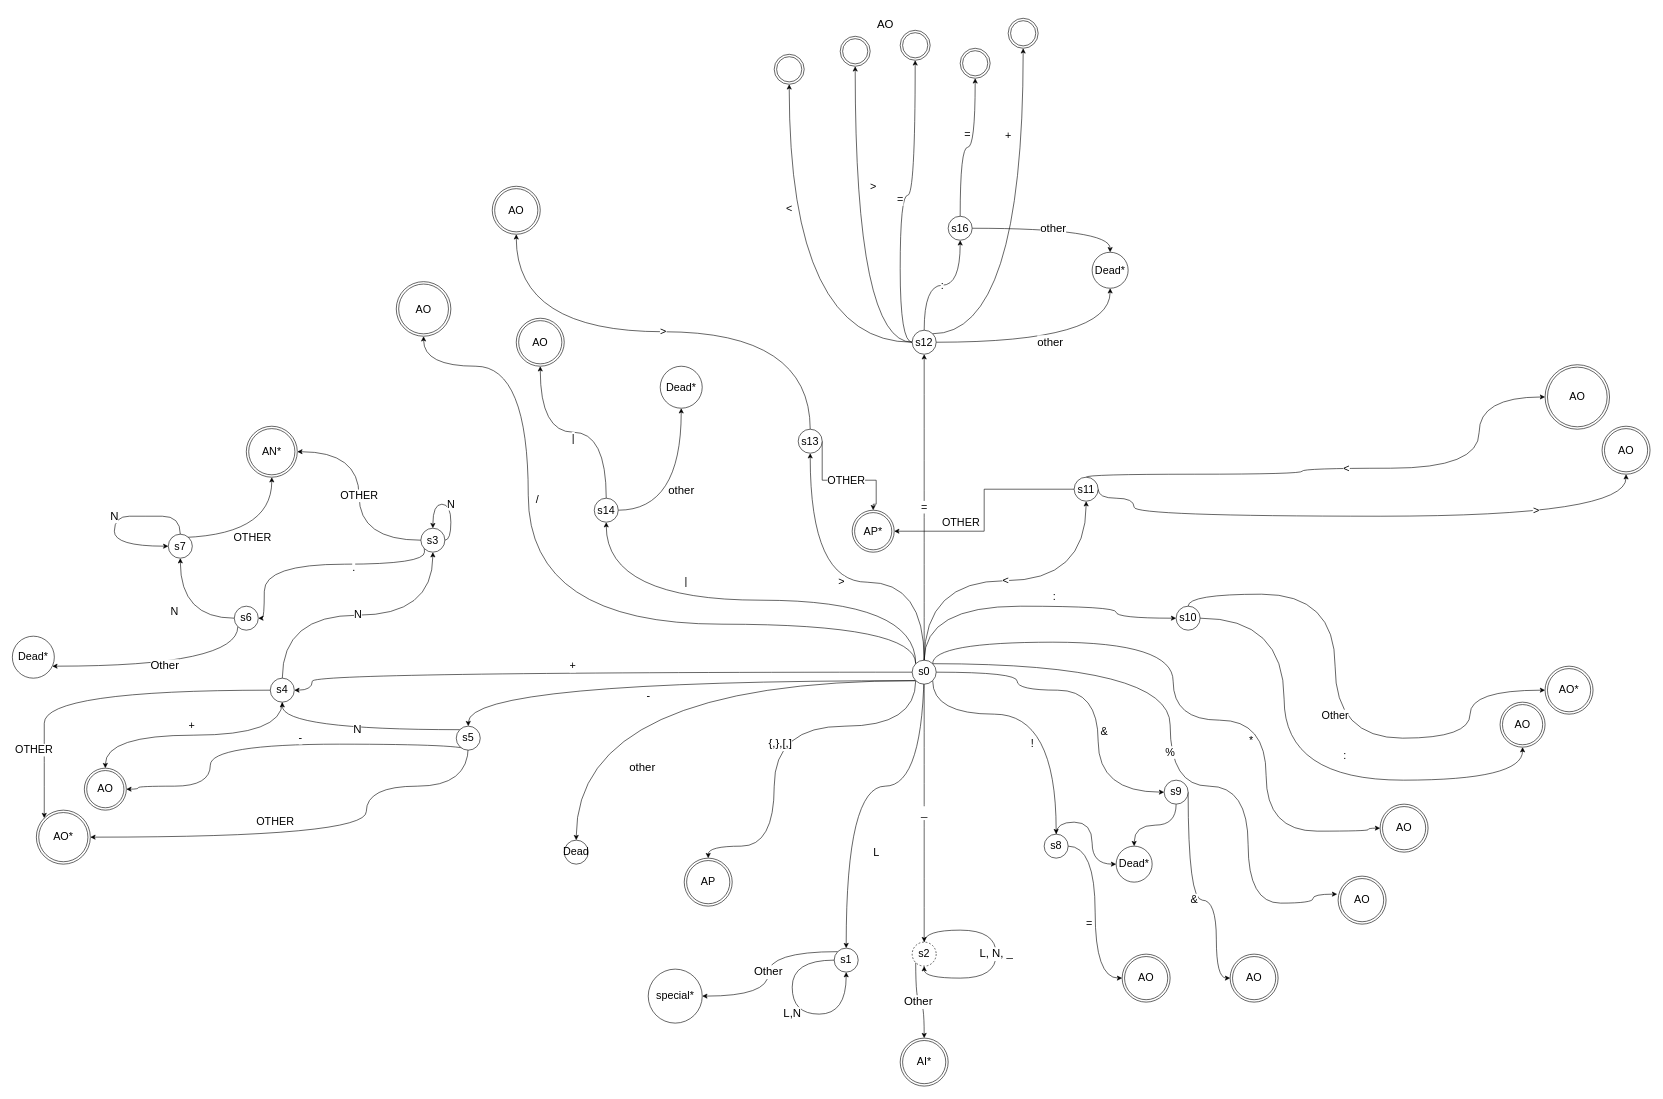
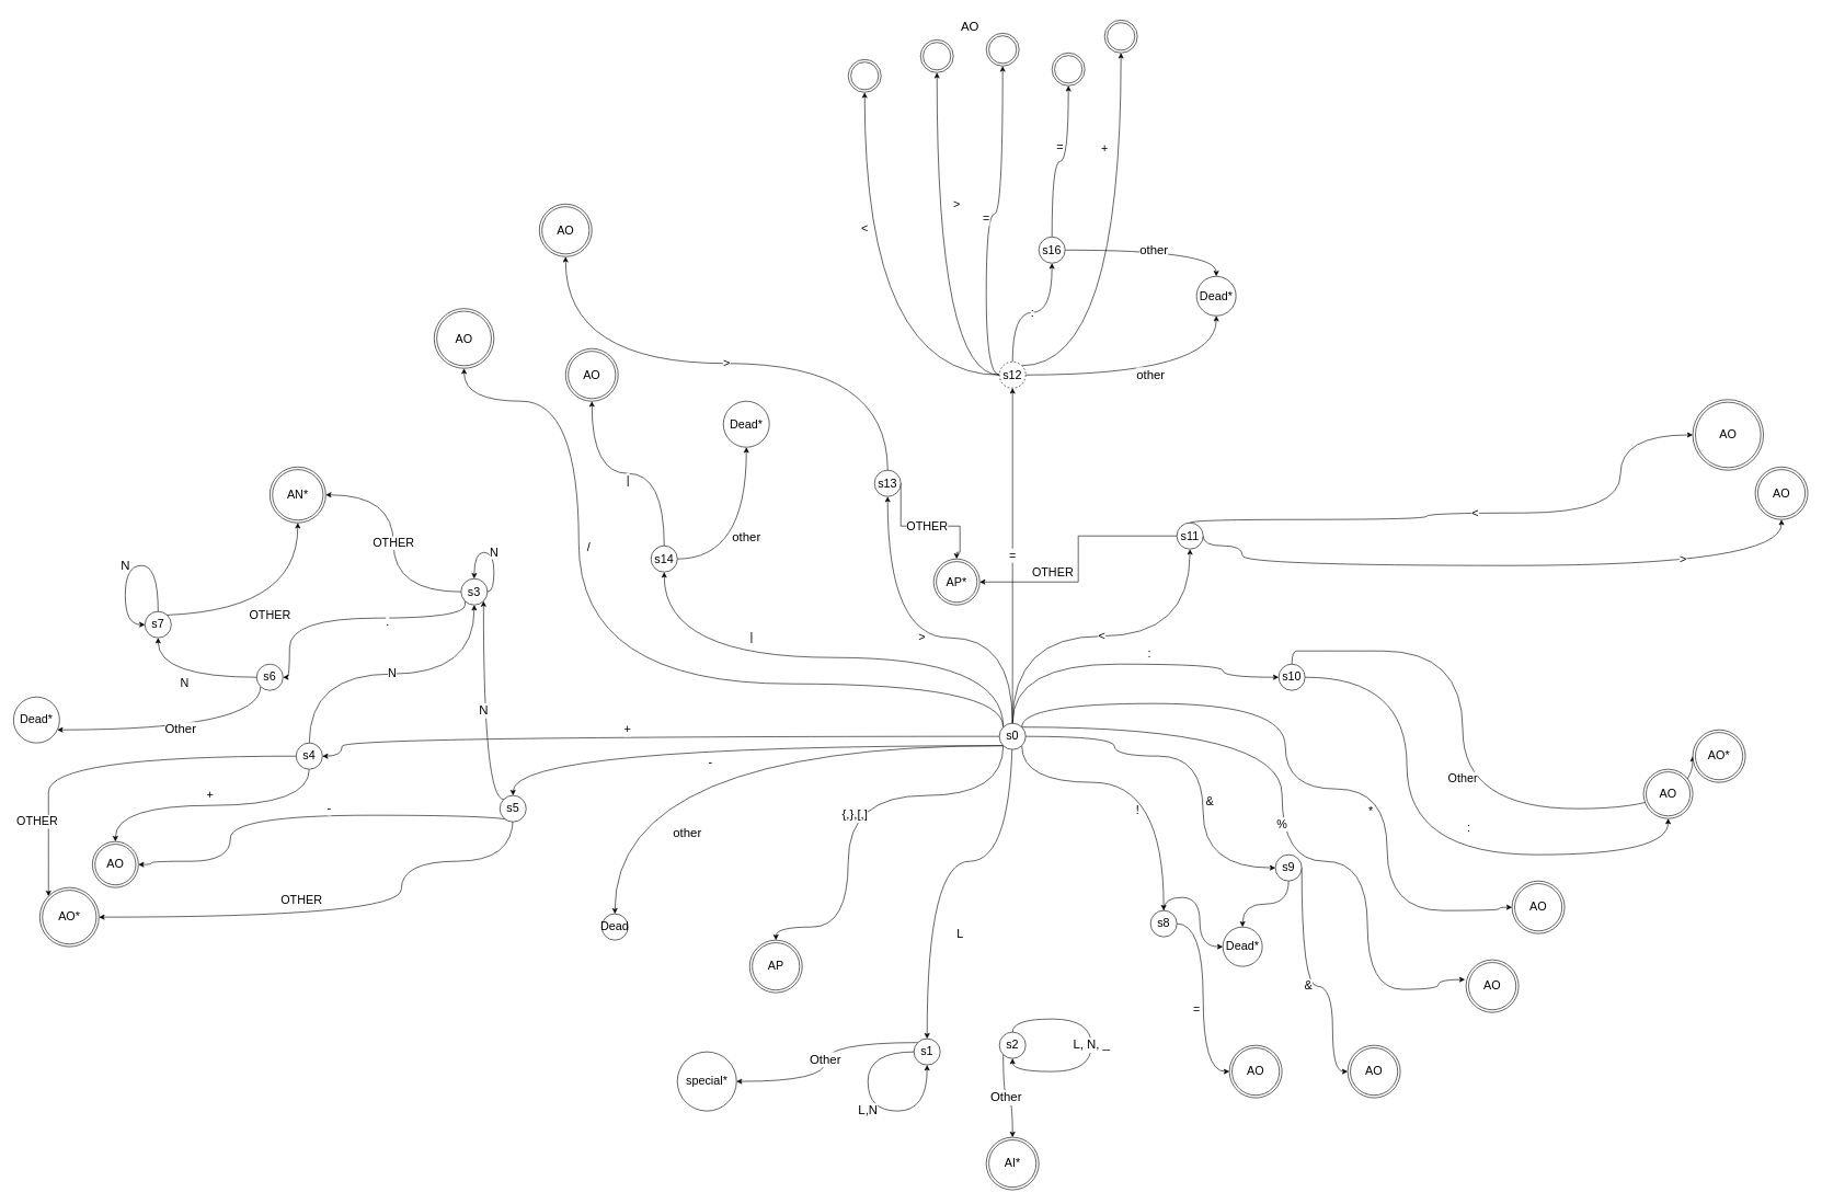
- <mxCell id="62" value="s12" style="ellipse;whiteSpace=wrap;html=1;aspect=fixed;fontSize=18;" parent="1" vertex="1"><mxGeometry x="1520" y="550" width="40" height="40" as="geometry" /></mxCell>
+ <mxCell id="62" value="s12" style="ellipse;whiteSpace=wrap;html=1;aspect=fixed;fontSize=18;dashed=1;" parent="1" vertex="1"><mxGeometry x="1520" y="550" width="40" height="40" as="geometry" /></mxCell>
- <mxCell id="37" value="s7" style="ellipse;whiteSpace=wrap;html=1;aspect=fixed;fontSize=18;" parent="1" vertex="1"><mxGeometry x="280" y="890" width="40" height="40" as="geometry" /></mxCell>
+ <mxCell id="37" value="s7" style="ellipse;whiteSpace=wrap;html=1;aspect=fixed;fontSize=18;" parent="1" vertex="1"><mxGeometry x="220" y="930" width="40" height="40" as="geometry" /></mxCell>
- <mxCell id="47" value="s10" style="ellipse;whiteSpace=wrap;html=1;aspect=fixed;fontSize=18;" parent="1" vertex="1"><mxGeometry x="1960" y="1010" width="40" height="40" as="geometry" /></mxCell>
+ <mxCell id="47" value="s10" style="ellipse;whiteSpace=wrap;html=1;aspect=fixed;fontSize=18;" parent="1" vertex="1"><mxGeometry x="1945" y="1010" width="40" height="40" as="geometry" /></mxCell>
- <mxCell id="26" value="N" style="edgeStyle=orthogonalEdgeStyle;curved=1;rounded=0;orthogonalLoop=1;jettySize=auto;html=1;exitX=0;exitY=0;exitDx=0;exitDy=0;fontSize=19;elbow=vertical;" edge="1" parent="1" source="27" target="22"><mxGeometry relative="1" as="geometry" /></mxCell>
+ <mxCell id="26" value="N" style="edgeStyle=orthogonalEdgeStyle;curved=1;rounded=0;orthogonalLoop=1;jettySize=auto;html=1;exitX=0;exitY=0;exitDx=0;exitDy=0;entryX=1;entryY=0;entryDx=0;entryDy=0;fontSize=19;elbow=vertical;" edge="1" parent="1" source="27" target="31"><mxGeometry relative="1" as="geometry" /></mxCell>
- <mxCell id="16" value="_" style="edgeStyle=orthogonalEdgeStyle;curved=1;rounded=0;orthogonalLoop=1;jettySize=auto;html=1;exitX=0.5;exitY=1;exitDx=0;exitDy=0;fontSize=19;elbow=vertical;" edge="1" parent="1" source="18" target="88"><mxGeometry relative="1" as="geometry" /></mxCell>
- <mxCell id="40" value="s8" style="ellipse;whiteSpace=wrap;html=1;aspect=fixed;fontSize=18;" parent="1" vertex="1"><mxGeometry x="1740" y="1390" width="40" height="40" as="geometry" /></mxCell>
+ <mxCell id="40" value="s8" style="ellipse;whiteSpace=wrap;html=1;aspect=fixed;fontSize=18;" parent="1" vertex="1"><mxGeometry x="1750" y="1385" width="40" height="40" as="geometry" /></mxCell>
- <mxCell id="101" value="Dead" style="ellipse;whiteSpace=wrap;html=1;aspect=fixed;fontSize=18;" vertex="1" parent="1"><mxGeometry x="940" y="1400" width="40" height="40" as="geometry" /></mxCell>
+ <mxCell id="101" value="Dead" style="ellipse;whiteSpace=wrap;html=1;aspect=fixed;fontSize=18;" vertex="1" parent="1"><mxGeometry x="915" y="1390" width="40" height="40" as="geometry" /></mxCell>
- <mxCell id="88" value="s2" style="ellipse;whiteSpace=wrap;html=1;aspect=fixed;fontSize=18;dashed=1;" vertex="1" parent="1"><mxGeometry x="1520" y="1570" width="40" height="40" as="geometry" /></mxCell>
+ <mxCell id="88" value="s2" style="ellipse;whiteSpace=wrap;html=1;aspect=fixed;fontSize=18;" vertex="1" parent="1"><mxGeometry x="1520" y="1570" width="40" height="40" as="geometry" /></mxCell>
- <mxCell id="91" value="special*" style="ellipse;whiteSpace=wrap;html=1;aspect=fixed;fontSize=18;" vertex="1" parent="1"><mxGeometry x="1080" y="1615" width="90" height="90" as="geometry" /></mxCell>
+ <mxCell id="91" value="special*" style="ellipse;whiteSpace=wrap;html=1;aspect=fixed;fontSize=18;" vertex="1" parent="1"><mxGeometry x="1030" y="1600" width="90" height="90" as="geometry" /></mxCell>
